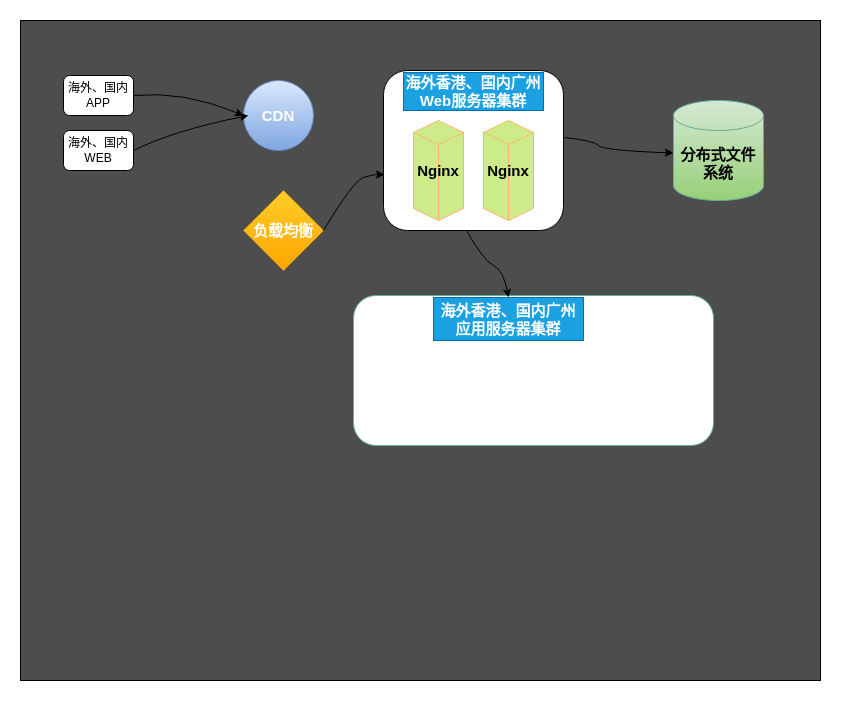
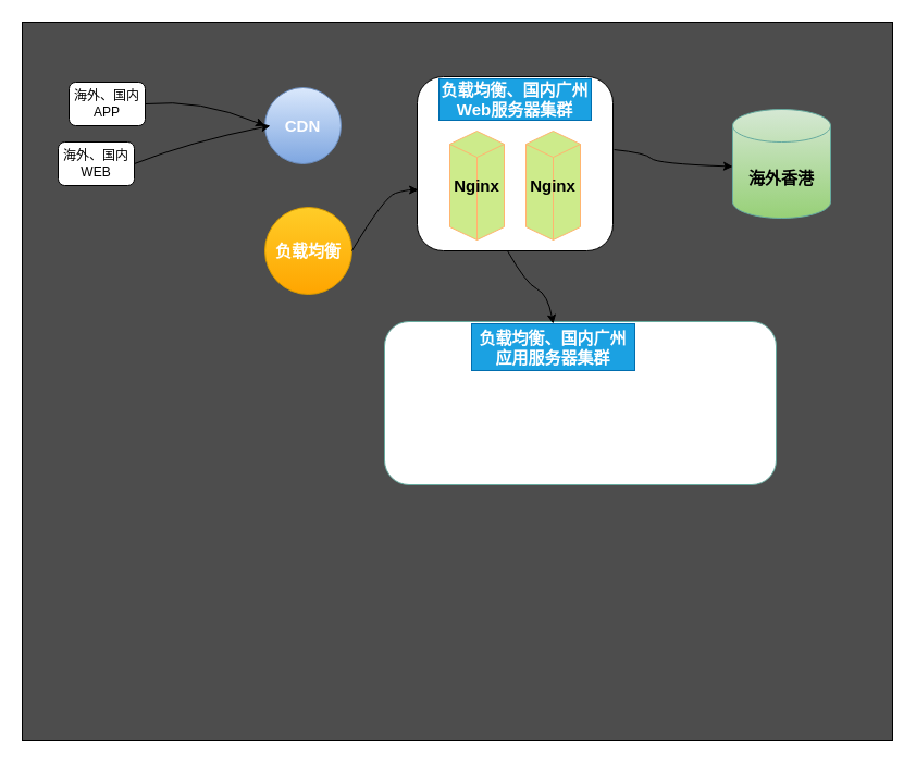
- <mxCell id="11" value="&lt;font style=&quot;font-size: 15px;&quot;&gt;海外香港、国内广州Web服务器集群&lt;/font&gt;" style="text;html=1;strokeColor=#006EAF;fillColor=#1ba1e2;align=center;verticalAlign=middle;whiteSpace=wrap;rounded=0;fontColor=#ffffff;fontStyle=1" vertex="1" parent="1"><mxGeometry x="403" y="72" width="140" height="38" as="geometry" /></mxCell>
+ <mxCell id="11" value="&lt;font style=&quot;font-size: 15px;&quot;&gt;负载均衡、国内广州Web服务器集群&lt;/font&gt;" style="text;html=1;strokeColor=#006EAF;fillColor=#1ba1e2;align=center;verticalAlign=middle;whiteSpace=wrap;rounded=0;fontColor=#ffffff;fontStyle=1" vertex="1" parent="1"><mxGeometry x="403" y="72" width="140" height="38" as="geometry" /></mxCell>
- <mxCell id="4" value="海外、国内WEB" style="rounded=1;whiteSpace=wrap;html=1;" vertex="1" parent="1"><mxGeometry x="63" y="130" width="70" height="40" as="geometry" /></mxCell>
+ <mxCell id="4" value="海外、国内WEB" style="rounded=1;whiteSpace=wrap;html=1;" vertex="1" parent="1"><mxGeometry x="53" y="130" width="70" height="40" as="geometry" /></mxCell>
- <mxCell id="16" value="分布式文件系统" style="shape=cylinder3;whiteSpace=wrap;html=1;boundedLbl=1;backgroundOutline=1;size=15;fontSize=15;fillColor=#d5e8d4;strokeColor=#67AB9F;gradientColor=#97d077;fontStyle=1" vertex="1" parent="1"><mxGeometry x="673" y="100" width="90" height="100" as="geometry" /></mxCell>
+ <mxCell id="16" value="海外香港" style="shape=cylinder3;whiteSpace=wrap;html=1;boundedLbl=1;backgroundOutline=1;size=15;fontSize=15;fillColor=#d5e8d4;strokeColor=#67AB9F;gradientColor=#97d077;fontStyle=1" vertex="1" parent="1"><mxGeometry x="673" y="100" width="90" height="100" as="geometry" /></mxCell>
- <mxCell id="6" value="&lt;font size=&quot;1&quot; color=&quot;#ffffff&quot;&gt;&lt;b style=&quot;font-size: 15px;&quot;&gt;负载均衡&lt;/b&gt;&lt;/font&gt;" style="rhombus;whiteSpace=wrap;html=1;fillColor=#ffcd28;gradientColor=#ffa500;strokeColor=#d79b00;" vertex="1" parent="1"><mxGeometry x="243" y="190" width="80" height="80" as="geometry" /></mxCell>
+ <mxCell id="6" value="&lt;font size=&quot;1&quot; color=&quot;#ffffff&quot;&gt;&lt;b style=&quot;font-size: 15px;&quot;&gt;负载均衡&lt;/b&gt;&lt;/font&gt;" style="ellipse;whiteSpace=wrap;html=1;fillColor=#ffcd28;gradientColor=#ffa500;strokeColor=#d79b00;" vertex="1" parent="1"><mxGeometry x="243" y="190" width="80" height="80" as="geometry" /></mxCell>
- <mxCell id="19" value="海外香港、国内广州应用服务器集群" style="text;html=1;strokeColor=#006EAF;fillColor=#1ba1e2;align=center;verticalAlign=middle;whiteSpace=wrap;rounded=0;fontSize=15;fontColor=#ffffff;fontStyle=1" vertex="1" parent="1"><mxGeometry x="433" y="297" width="150" height="43" as="geometry" /></mxCell>
+ <mxCell id="19" value="负载均衡、国内广州应用服务器集群" style="text;html=1;strokeColor=#006EAF;fillColor=#1ba1e2;align=center;verticalAlign=middle;whiteSpace=wrap;rounded=0;fontSize=15;fontColor=#ffffff;fontStyle=1" vertex="1" parent="1"><mxGeometry x="433" y="297" width="150" height="43" as="geometry" /></mxCell>
